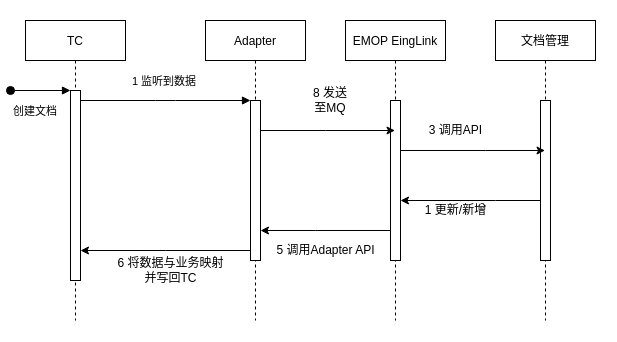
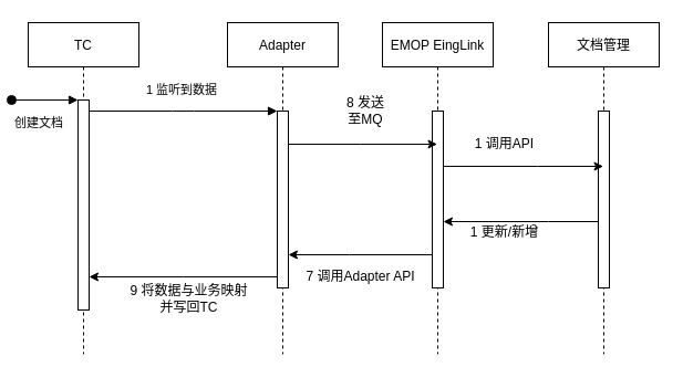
- <mxCell id="18" value="3 调用API" style="text;html=1;align=center;verticalAlign=middle;resizable=0;points=[];autosize=1;strokeColor=none;" parent="1" vertex="1"><mxGeometry x="415" y="120" width="70" height="20" as="geometry" /></mxCell>
+ <mxCell id="18" value="1 调用API" style="text;html=1;align=center;verticalAlign=middle;resizable=0;points=[];autosize=1;strokeColor=none;" parent="1" vertex="1"><mxGeometry x="415" y="120" width="70" height="20" as="geometry" /></mxCell>
- <mxCell id="20" value="5 调用Adapter API" style="text;html=1;align=center;verticalAlign=middle;resizable=0;points=[];autosize=1;strokeColor=none;" parent="1" vertex="1"><mxGeometry x="265" y="240" width="110" height="20" as="geometry" /></mxCell>
+ <mxCell id="20" value="7 调用Adapter API" style="text;html=1;align=center;verticalAlign=middle;resizable=0;points=[];autosize=1;strokeColor=none;" parent="1" vertex="1"><mxGeometry x="265" y="240" width="110" height="20" as="geometry" /></mxCell>
- <mxCell id="21" value="6 将数据与业务映射&lt;br&gt;并写回TC" style="text;html=1;align=center;verticalAlign=middle;resizable=0;points=[];autosize=1;strokeColor=none;" parent="1" vertex="1"><mxGeometry x="105" y="255" width="120" height="30" as="geometry" /></mxCell>
+ <mxCell id="21" value="9 将数据与业务映射&lt;br&gt;并写回TC" style="text;html=1;align=center;verticalAlign=middle;resizable=0;points=[];autosize=1;strokeColor=none;" parent="1" vertex="1"><mxGeometry x="105" y="255" width="120" height="30" as="geometry" /></mxCell>
